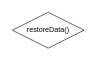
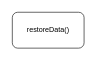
- <mxCell id="2" value="restoreData()" style="rhombus;whiteSpace=wrap;html=1;" vertex="1" parent="1"><mxGeometry x="20" y="20" width="120" height="60" as="geometry" /></mxCell>
+ <mxCell id="2" value="restoreData()" style="rounded=1;whiteSpace=wrap;html=1;" vertex="1" parent="1"><mxGeometry x="20" y="20" width="120" height="60" as="geometry" /></mxCell>
